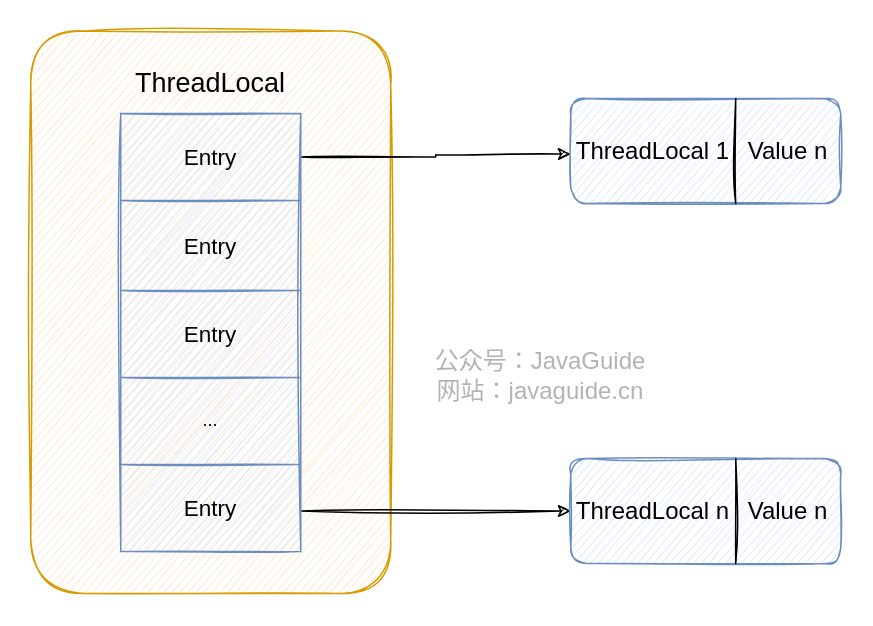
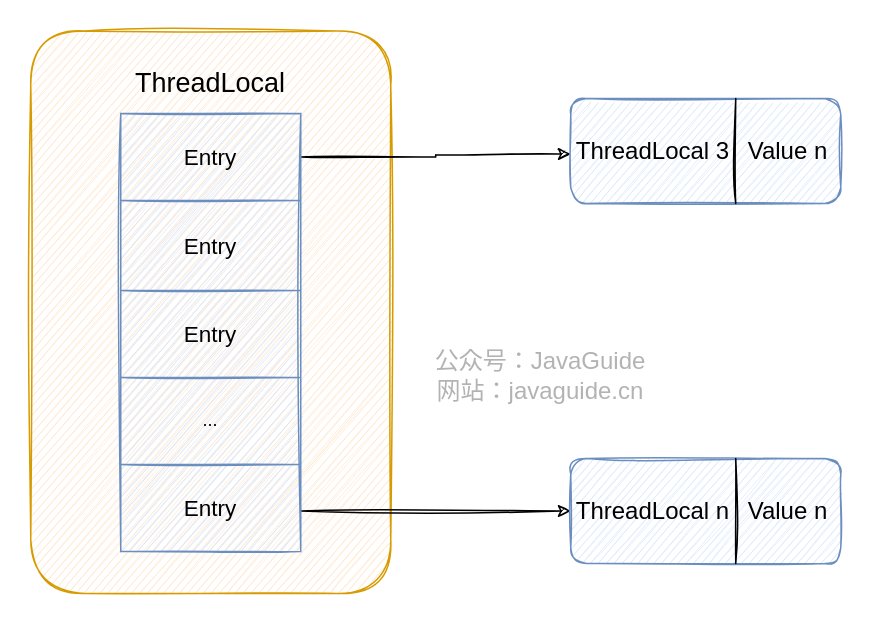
- <mxCell id="25" value="&lt;font style=&quot;font-size: 16px&quot;&gt;ThreadLocal 1&lt;/font&gt;" style="text;html=1;strokeColor=none;fillColor=none;align=center;verticalAlign=middle;whiteSpace=wrap;rounded=0;sketch=1;fontSize=16;" vertex="1" parent="1"><mxGeometry x="370" y="90" width="130" height="20" as="geometry" /></mxCell>
+ <mxCell id="25" value="&lt;font style=&quot;font-size: 16px&quot;&gt;ThreadLocal 3&lt;/font&gt;" style="text;html=1;strokeColor=none;fillColor=none;align=center;verticalAlign=middle;whiteSpace=wrap;rounded=0;sketch=1;fontSize=16;" vertex="1" parent="1"><mxGeometry x="370" y="90" width="130" height="20" as="geometry" /></mxCell>
